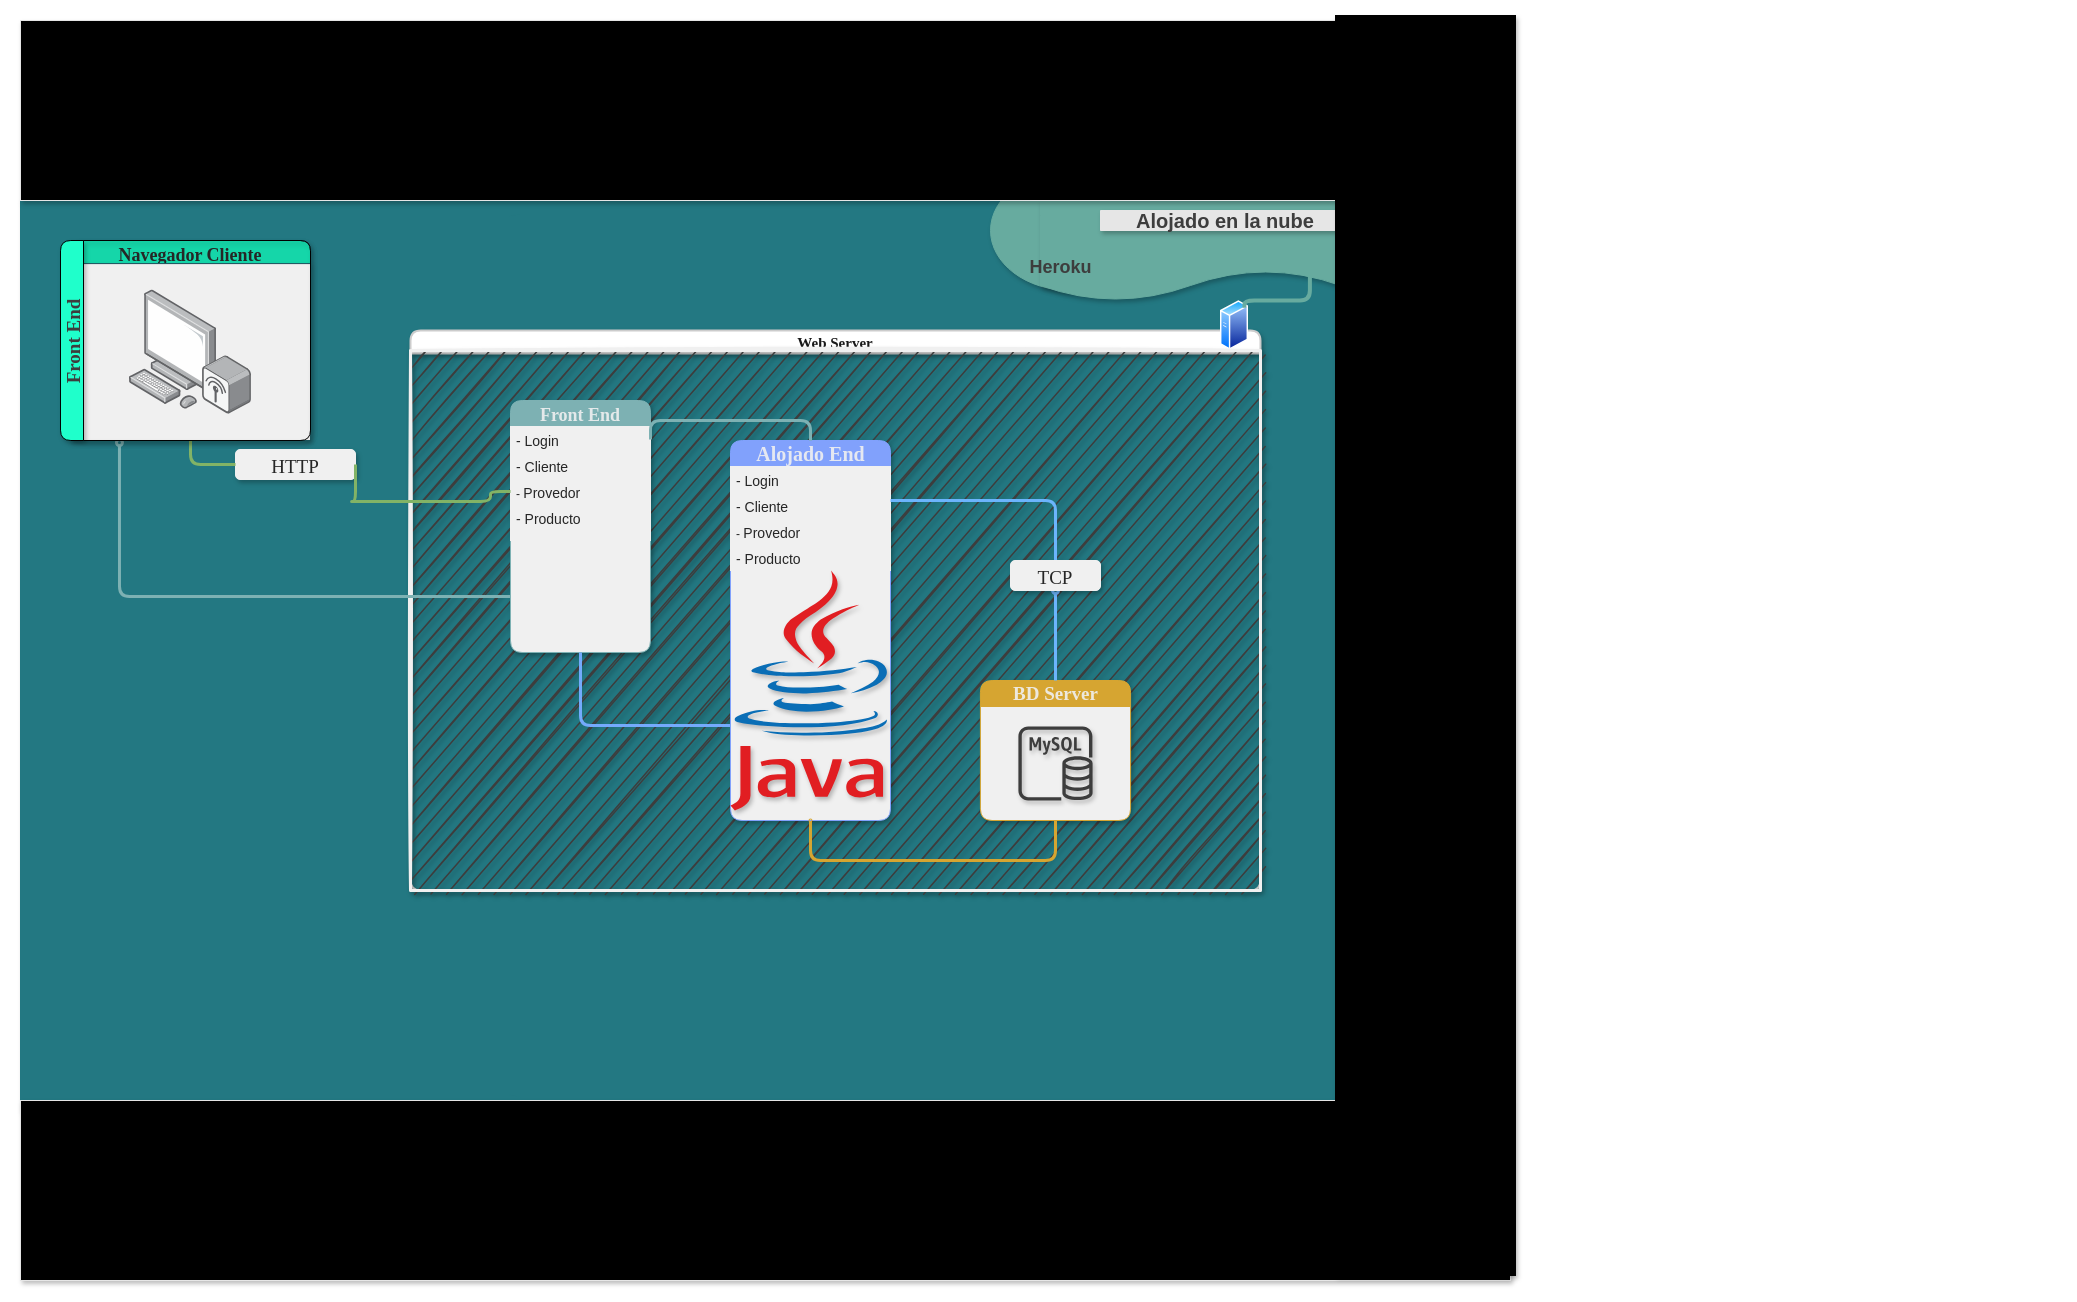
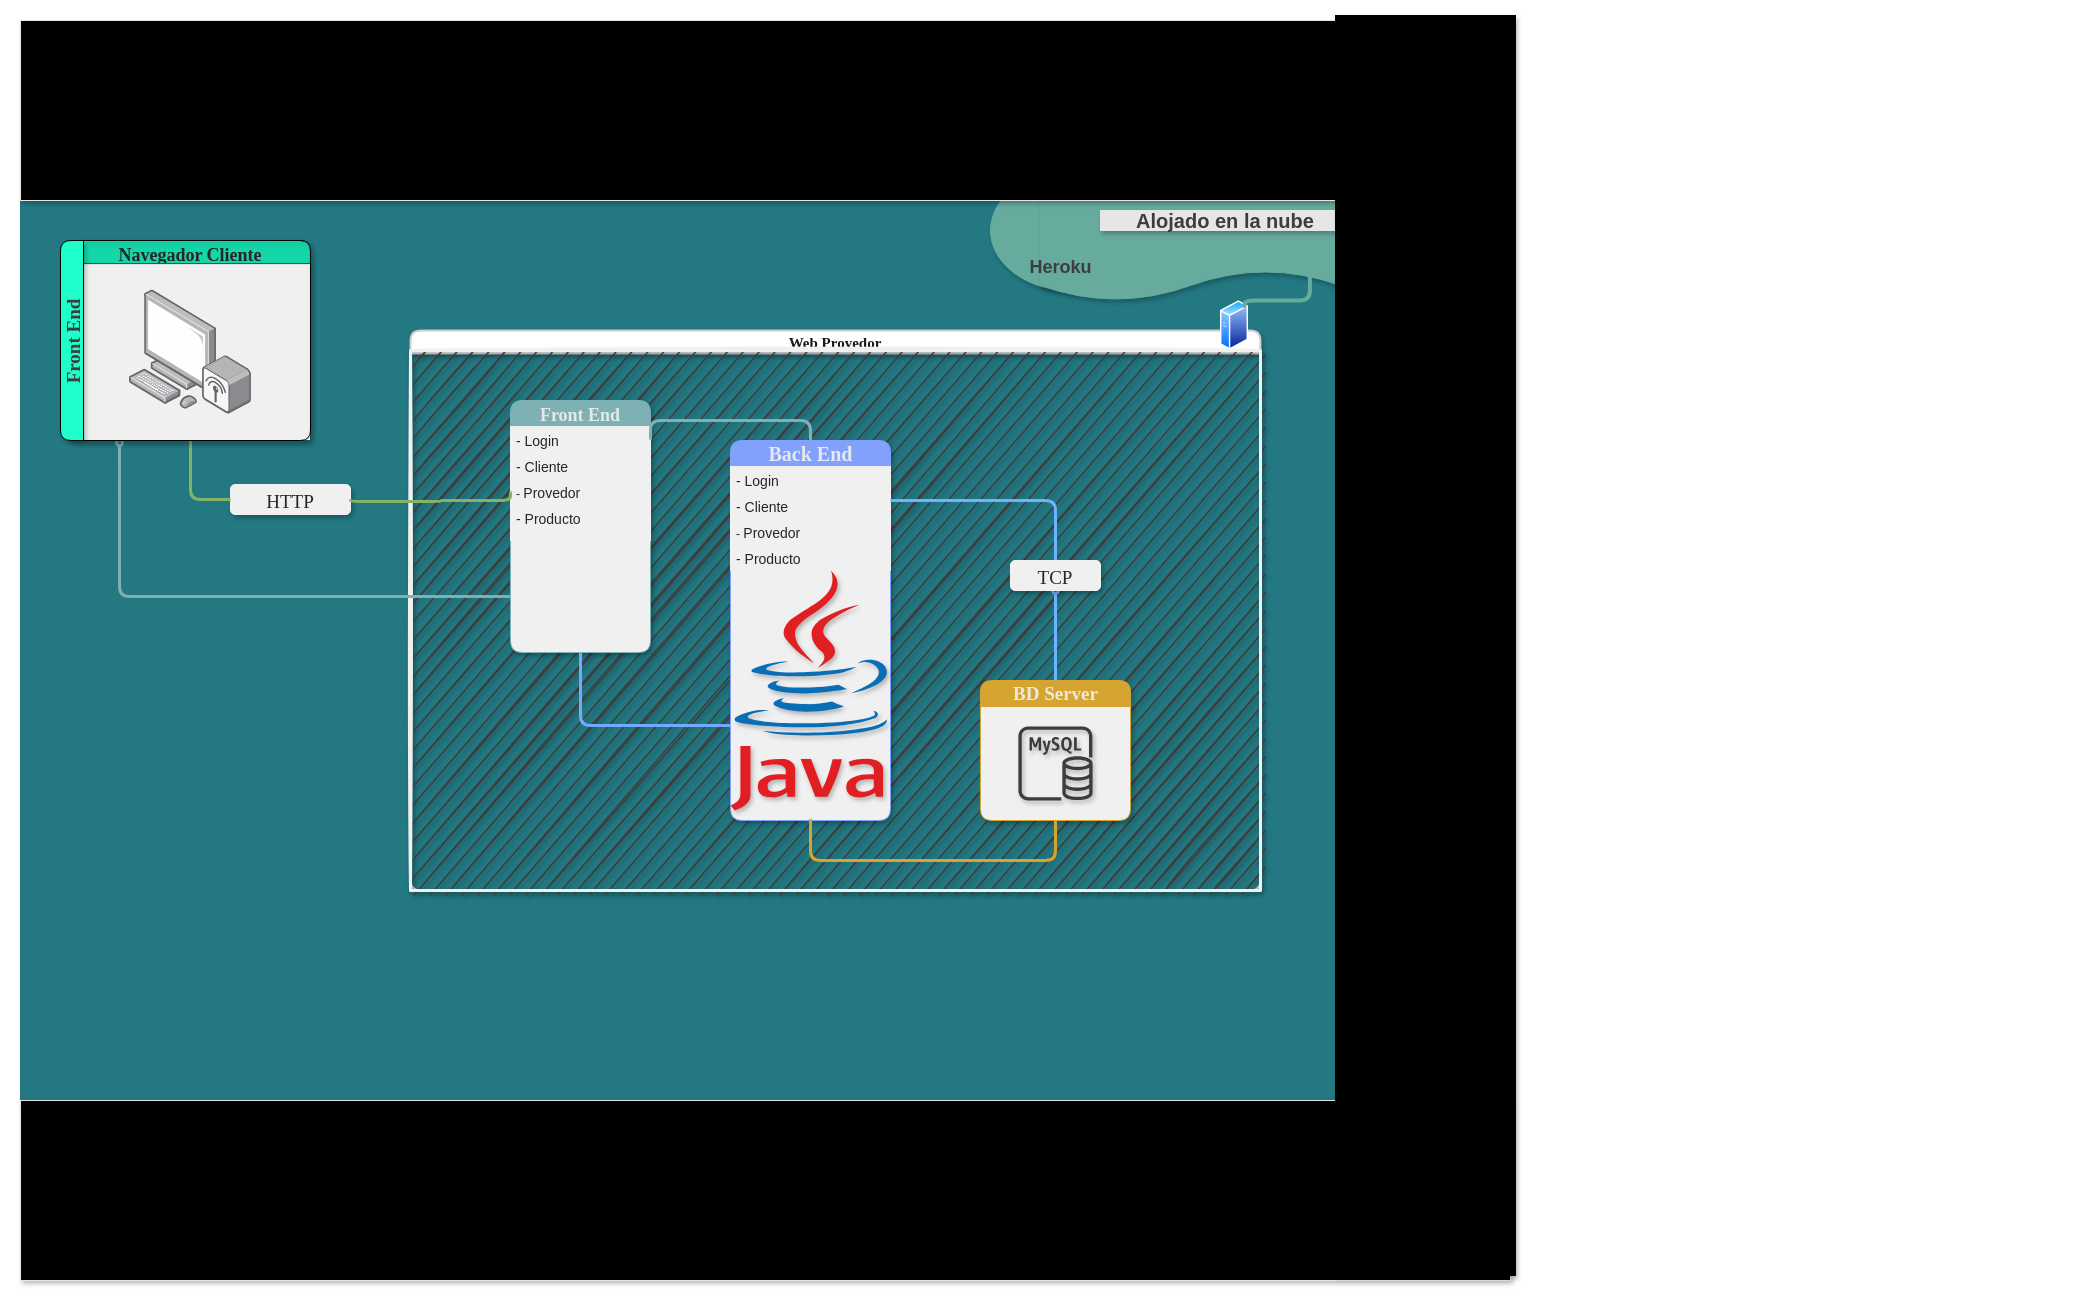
- <mxCell id="5" value="Web Server" style="swimlane;rounded=1;shadow=1;glass=0;labelBorderColor=none;sketch=0;fillStyle=auto;strokeWidth=2;fontFamily=Verdana;fontSize=15;html=0;textOpacity=90;startSize=23;strokeColor=#CCCCCC;" parent="1" vertex="1"><mxGeometry x="410" y="330" width="850" height="560" as="geometry" /></mxCell>
+ <mxCell id="5" value="Web Provedor" style="swimlane;rounded=1;shadow=1;glass=0;labelBorderColor=none;sketch=0;fillStyle=auto;strokeWidth=2;fontFamily=Verdana;fontSize=15;html=0;textOpacity=90;startSize=23;strokeColor=#CCCCCC;" parent="1" vertex="1"><mxGeometry x="410" y="330" width="850" height="560" as="geometry" /></mxCell>
- <mxCell id="18" value="&lt;h1 style=&quot;line-height: 0; font-size: 20px;&quot;&gt;&lt;font color=&quot;#f0f0f0&quot;&gt;Alojado End&lt;/font&gt;&lt;/h1&gt;" style="swimlane;html=1;fontStyle=1;align=center;verticalAlign=middle;childLayout=stackLayout;horizontal=1;startSize=26;horizontalStack=0;resizeParent=1;resizeLast=0;collapsible=1;marginBottom=0;swimlaneFillColor=#F0F0F0;rounded=1;shadow=1;comic=0;labelBackgroundColor=none;strokeWidth=1;fillColor=#81A1FC;fontFamily=Verdana;fontSize=12;strokeColor=#81A1FC;textOpacity=90;" parent="5" vertex="1"><mxGeometry x="320" y="110" width="160" height="380" as="geometry" /></mxCell>
+ <mxCell id="18" value="&lt;h1 style=&quot;line-height: 0; font-size: 20px;&quot;&gt;&lt;font color=&quot;#f0f0f0&quot;&gt;Back End&lt;/font&gt;&lt;/h1&gt;" style="swimlane;html=1;fontStyle=1;align=center;verticalAlign=middle;childLayout=stackLayout;horizontal=1;startSize=26;horizontalStack=0;resizeParent=1;resizeLast=0;collapsible=1;marginBottom=0;swimlaneFillColor=#F0F0F0;rounded=1;shadow=1;comic=0;labelBackgroundColor=none;strokeWidth=1;fillColor=#81A1FC;fontFamily=Verdana;fontSize=12;strokeColor=#81A1FC;textOpacity=90;" parent="5" vertex="1"><mxGeometry x="320" y="110" width="160" height="380" as="geometry" /></mxCell>
- <mxCell id="3" value="&lt;font style=&quot;font-size: 19px;&quot;&gt;HTTP&lt;/font&gt;" style="rounded=1;whiteSpace=wrap;html=1;shadow=1;glass=0;labelBorderColor=none;sketch=0;fillStyle=auto;strokeColor=#F0F0F0;strokeWidth=1;fontFamily=Verdana;fontSize=25;fontColor=#262626;fillColor=#F0F0F0;" parent="1" vertex="1"><mxGeometry x="235" y="449" width="120" height="30" as="geometry" /></mxCell>
+ <mxCell id="3" value="&lt;font style=&quot;font-size: 19px;&quot;&gt;HTTP&lt;/font&gt;" style="rounded=1;whiteSpace=wrap;html=1;shadow=1;glass=0;labelBorderColor=none;sketch=0;fillStyle=auto;strokeColor=#F0F0F0;strokeWidth=1;fontFamily=Verdana;fontSize=25;fontColor=#262626;fillColor=#F0F0F0;" parent="1" vertex="1"><mxGeometry x="230" y="484" width="120" height="30" as="geometry" /></mxCell>
